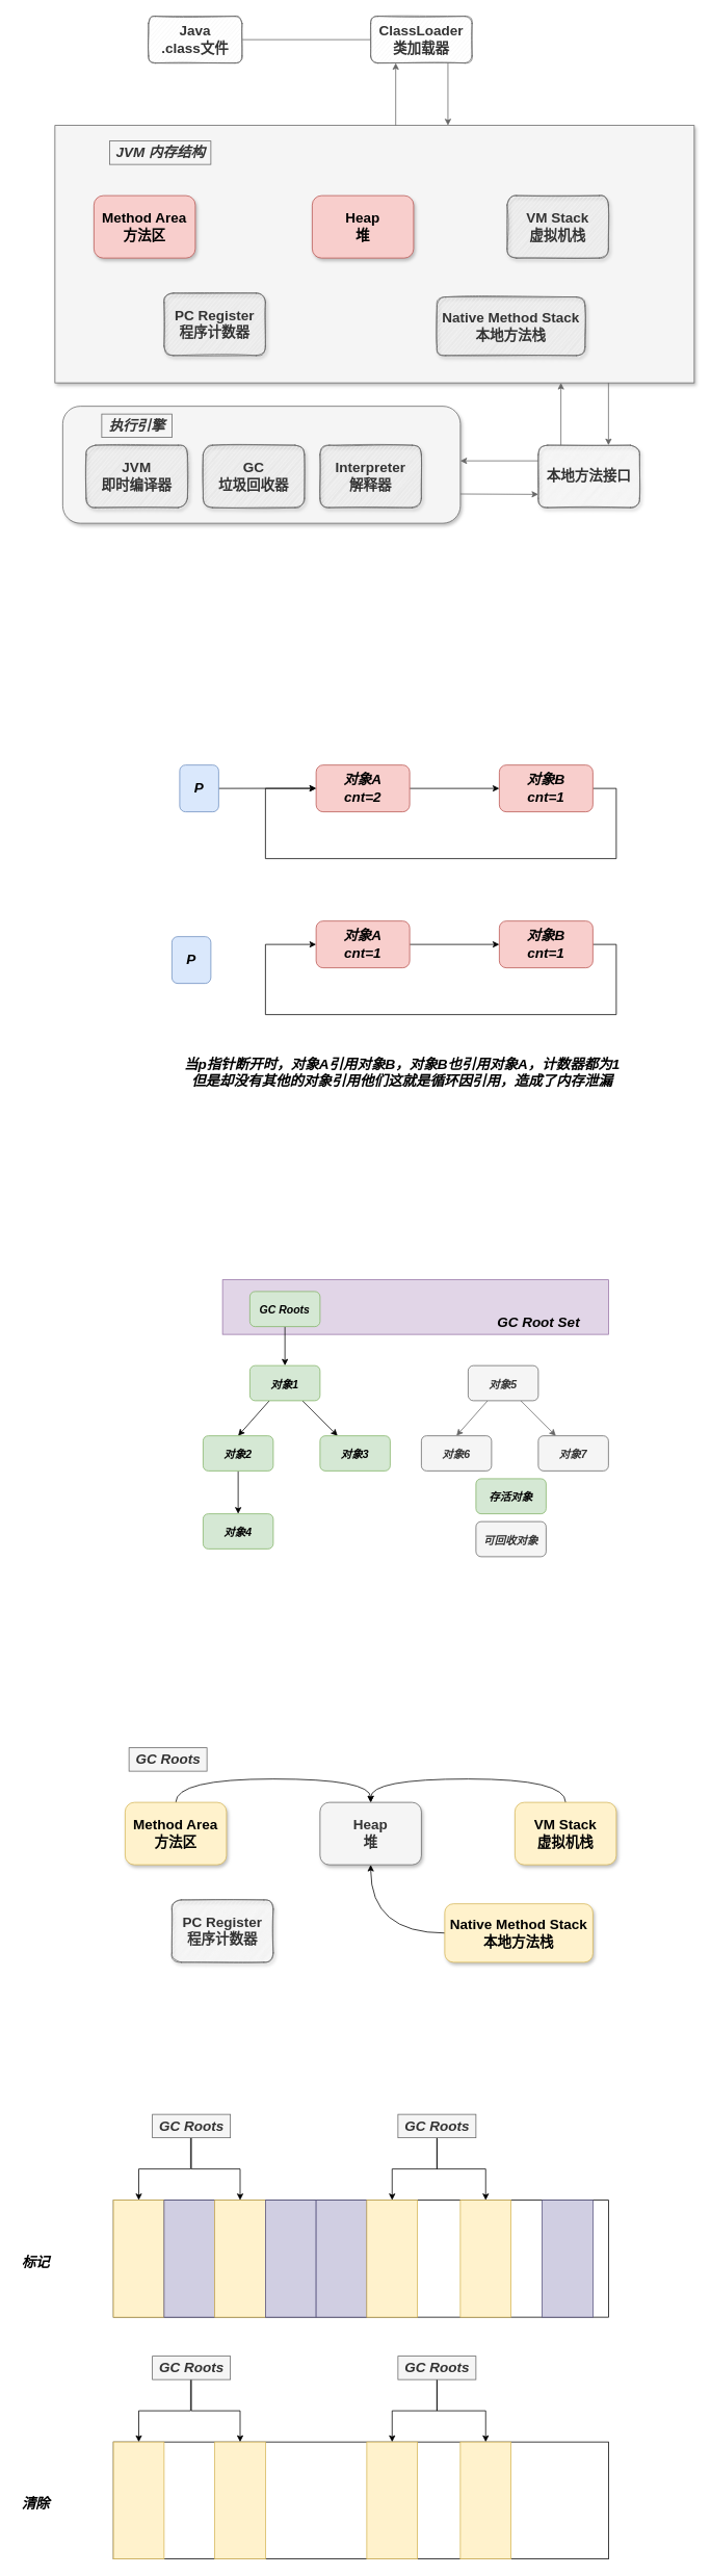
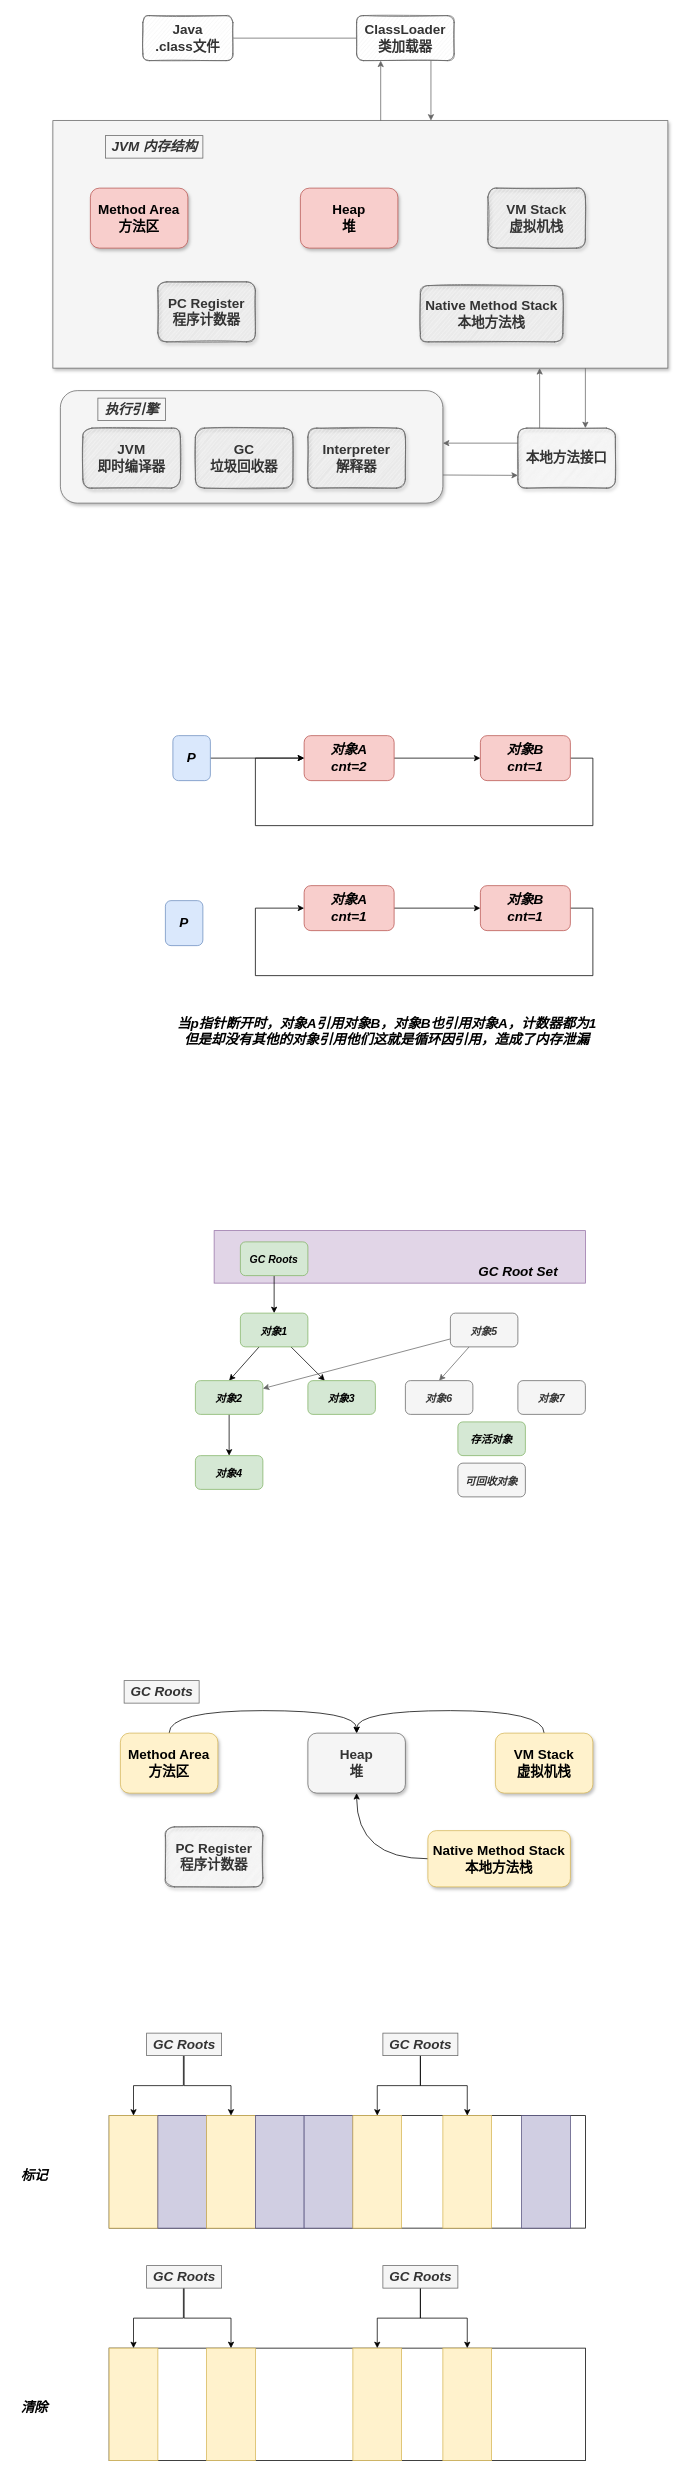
- <mxCell id="48" style="edgeStyle=none;rounded=0;orthogonalLoop=1;jettySize=auto;html=1;entryX=0.25;entryY=0;entryDx=0;entryDy=0;fontSize=14;fillColor=#f5f5f5;strokeColor=#666666;" edge="1" parent="1" source="49" target="51"><mxGeometry relative="1" as="geometry" /></mxCell>
+ <mxCell id="48" style="edgeStyle=none;rounded=0;orthogonalLoop=1;jettySize=auto;html=1;fontSize=14;fillColor=#f5f5f5;strokeColor=#666666;" edge="1" parent="1" source="49" target="44"><mxGeometry relative="1" as="geometry" /></mxCell>
